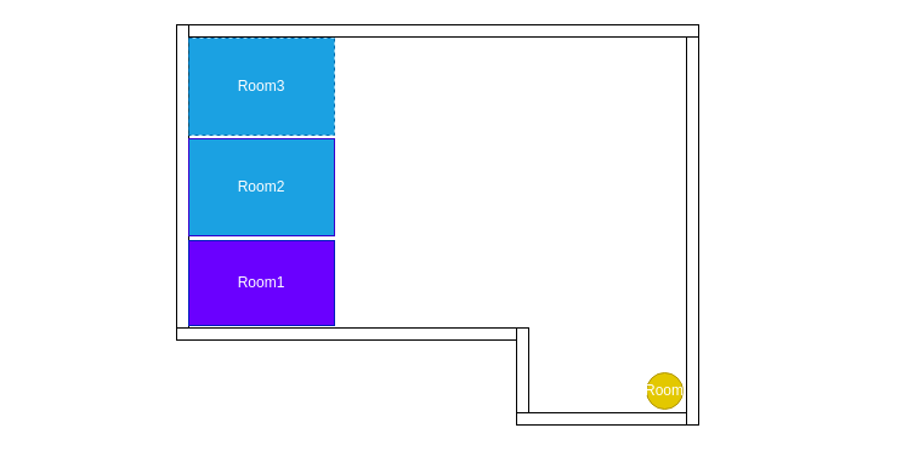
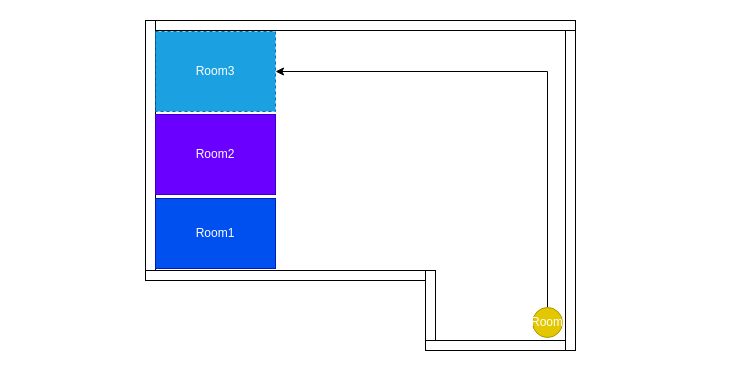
+ <mxCell id="11" value="" style="edgeStyle=orthogonalEdgeStyle;rounded=0;orthogonalLoop=1;jettySize=auto;html=1;" edge="1" parent="1" source="12" target="7"><mxGeometry relative="1" as="geometry"><mxPoint x="545" y="180" as="targetPoint" /><Array as="points"><mxPoint x="547" y="71" /></Array></mxGeometry></mxCell>
- <mxCell id="6" value="Room2" style="rounded=0;whiteSpace=wrap;html=1;fillColor=#1ba1e2;strokeColor=#3700CC;fontColor=#ffffff;" parent="1" vertex="1"><mxGeometry x="155" y="114" width="120" height="80" as="geometry" /></mxCell>
+ <mxCell id="6" value="Room2" style="rounded=0;whiteSpace=wrap;html=1;fillColor=#6a00ff;strokeColor=#3700CC;fontColor=#ffffff;" parent="1" vertex="1"><mxGeometry x="155" y="114" width="120" height="80" as="geometry" /></mxCell>
- <mxCell id="5" value="Room1" style="rounded=0;whiteSpace=wrap;html=1;fillColor=#6a00ff;strokeColor=#001DBC;fontColor=#ffffff;" parent="1" vertex="1"><mxGeometry x="155" y="198" width="120" height="70" as="geometry" /></mxCell>
+ <mxCell id="5" value="Room1" style="rounded=0;whiteSpace=wrap;html=1;fillColor=#0050ef;strokeColor=#001DBC;fontColor=#ffffff;" parent="1" vertex="1"><mxGeometry x="155" y="198" width="120" height="70" as="geometry" /></mxCell>
